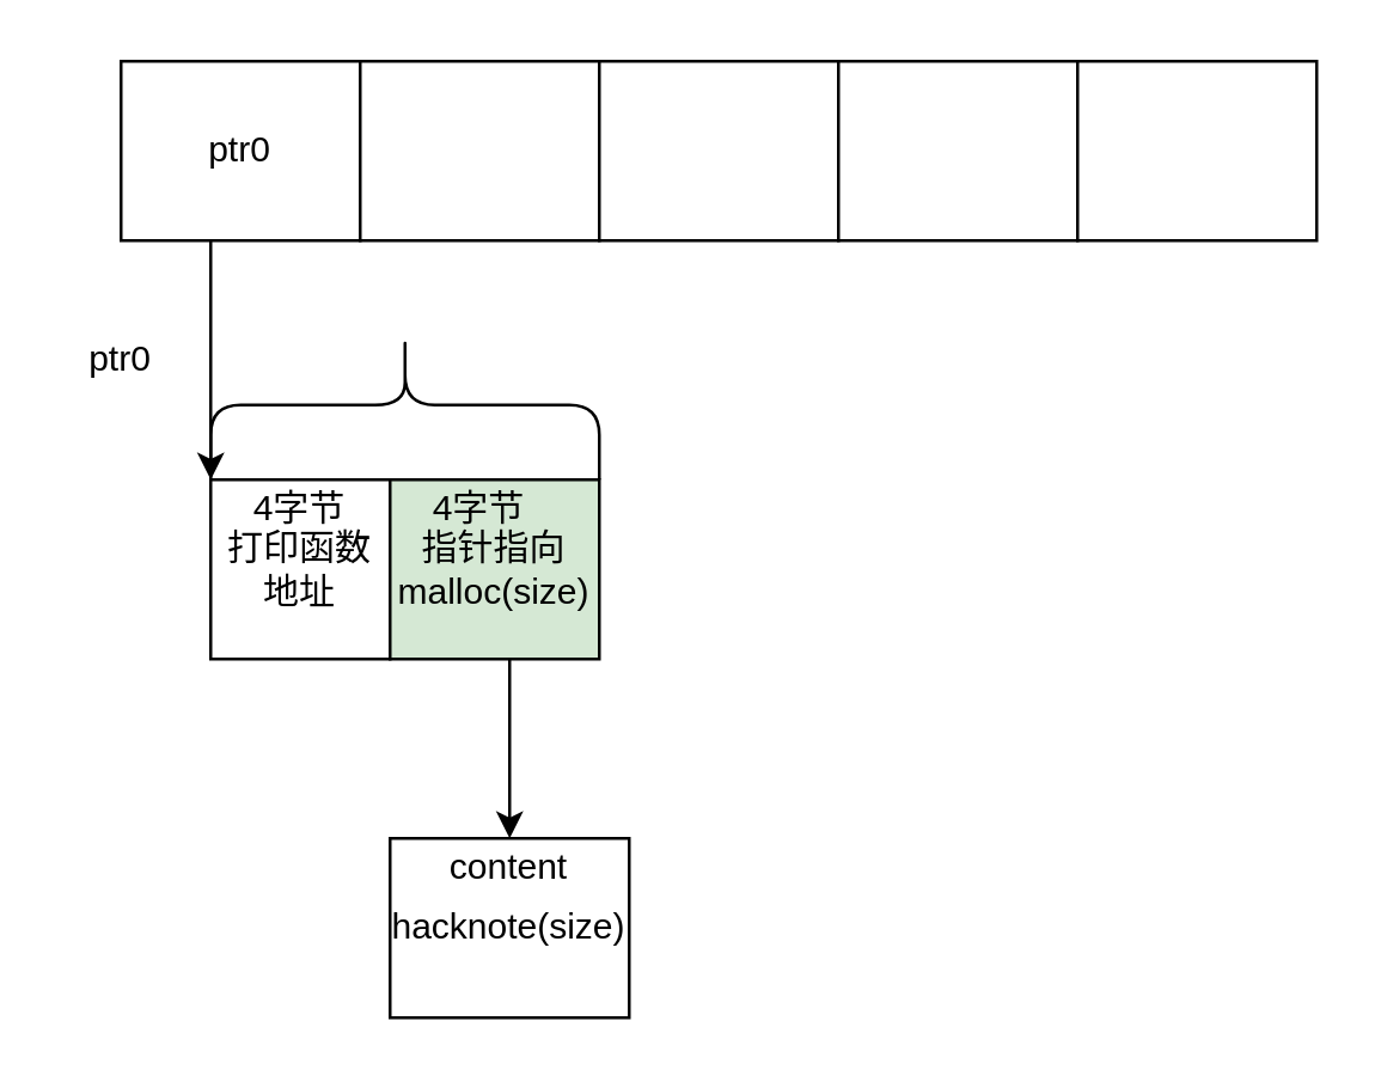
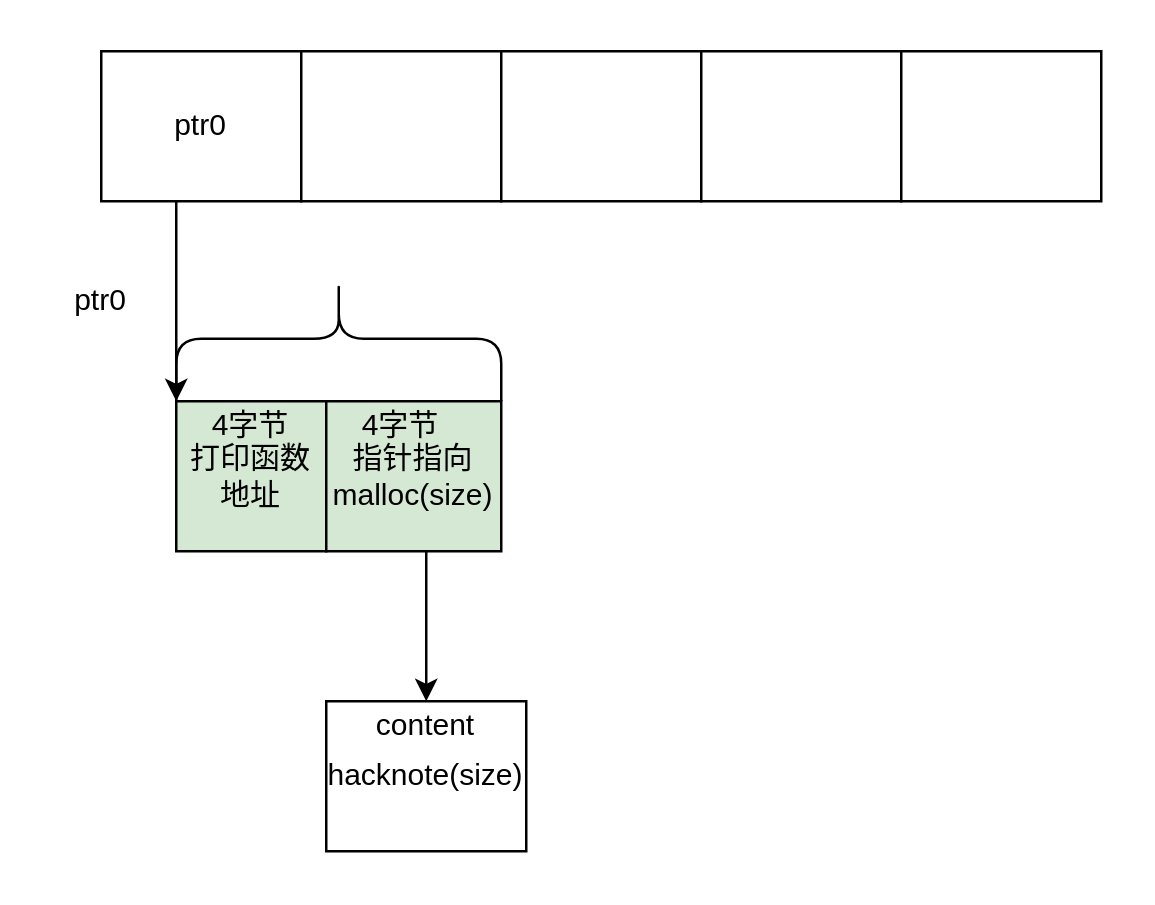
- <mxCell id="9" value="打印函数地址" style="rounded=0;whiteSpace=wrap;html=1;" vertex="1" parent="1"><mxGeometry x="70" y="160" width="60" height="60" as="geometry" /></mxCell>
+ <mxCell id="9" value="打印函数地址" style="rounded=0;whiteSpace=wrap;html=1;fillColor=#d5e8d4;" vertex="1" parent="1"><mxGeometry x="70" y="160" width="60" height="60" as="geometry" /></mxCell>
